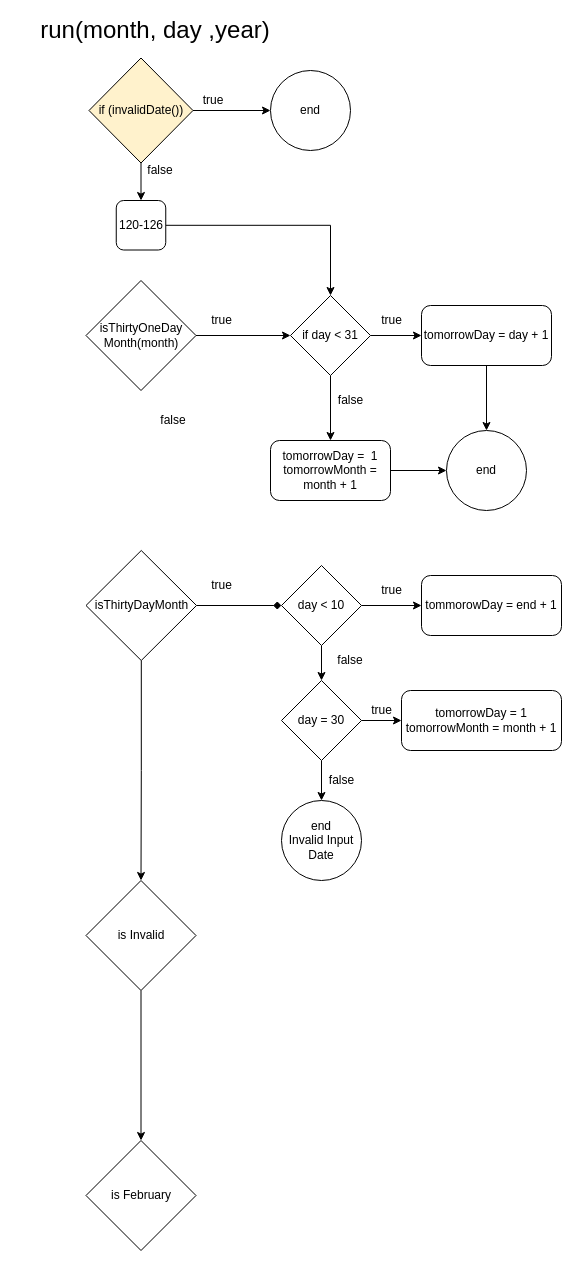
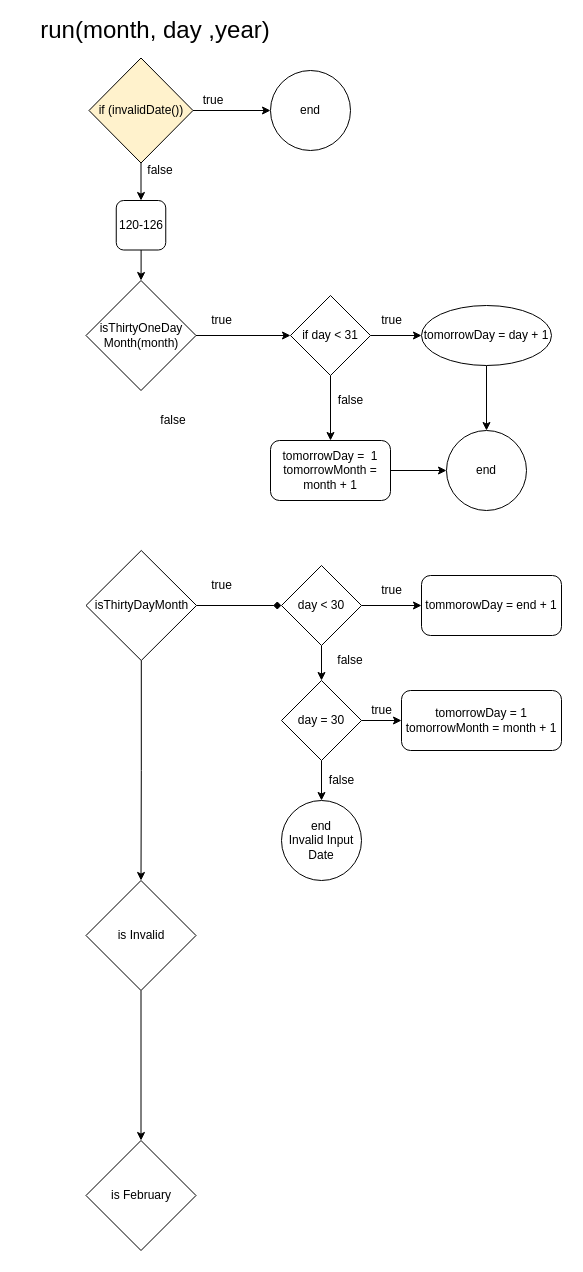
- <mxCell id="6" style="edgeStyle=orthogonalEdgeStyle;rounded=0;orthogonalLoop=1;jettySize=auto;html=1;" edge="1" parent="1" source="7" target="14"><mxGeometry relative="1" as="geometry" /></mxCell>
+ <mxCell id="6" style="edgeStyle=orthogonalEdgeStyle;rounded=0;orthogonalLoop=1;jettySize=auto;html=1;entryX=0.5;entryY=0;entryDx=0;entryDy=0;" edge="1" parent="1" source="7" target="11"><mxGeometry relative="1" as="geometry" /></mxCell>
- <mxCell id="17" value="tomorrowDay = day + 1" style="rounded=1;whiteSpace=wrap;html=1;" vertex="1" parent="1"><mxGeometry x="421" y="305" width="130" height="60" as="geometry" /></mxCell>
+ <mxCell id="17" value="tomorrowDay = day + 1" style="ellipse;whiteSpace=wrap;html=1;" vertex="1" parent="1"><mxGeometry x="421" y="305" width="130" height="60" as="geometry" /></mxCell>
- <mxCell id="33" value="day &amp;lt; 10" style="rhombus;whiteSpace=wrap;html=1;" vertex="1" parent="1"><mxGeometry x="281" y="565" width="80" height="80" as="geometry" /></mxCell>
+ <mxCell id="33" value="day &amp;lt; 30" style="rhombus;whiteSpace=wrap;html=1;" vertex="1" parent="1"><mxGeometry x="281" y="565" width="80" height="80" as="geometry" /></mxCell>
